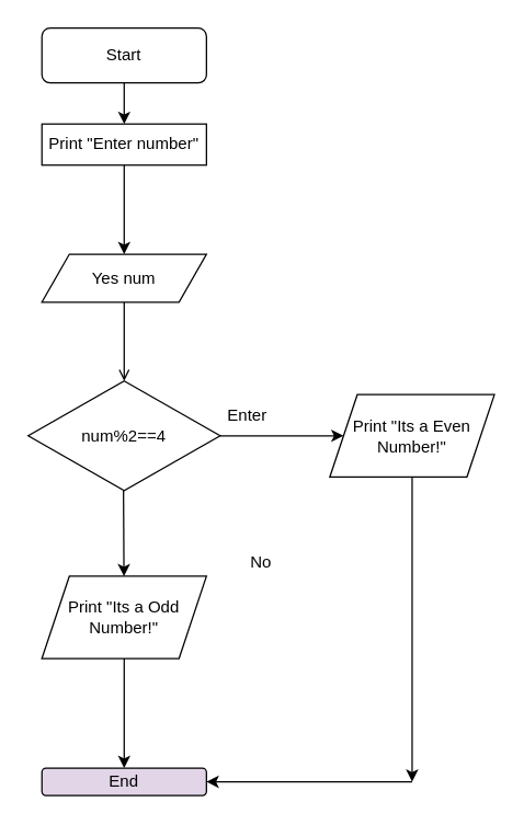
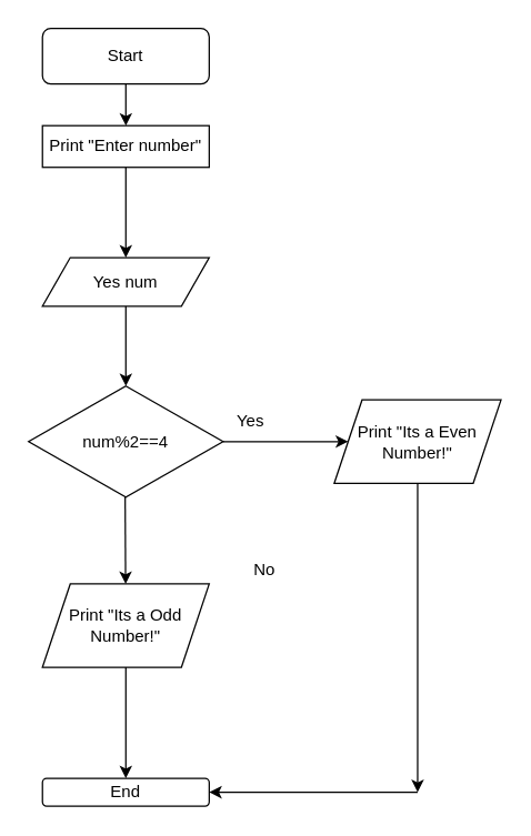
- <mxCell id="6" value="" style="edgeStyle=orthogonalEdgeStyle;rounded=0;orthogonalLoop=1;jettySize=auto;html=1;endArrow=open;" edge="1" parent="1" source="7" target="8"><mxGeometry relative="1" as="geometry" /></mxCell>
+ <mxCell id="6" value="" style="edgeStyle=orthogonalEdgeStyle;rounded=0;orthogonalLoop=1;jettySize=auto;html=1;" edge="1" parent="1" source="7" target="8"><mxGeometry relative="1" as="geometry" /></mxCell>
- <mxCell id="11" value="Enter" style="text;html=1;strokeColor=none;fillColor=none;align=center;verticalAlign=middle;whiteSpace=wrap;rounded=0;" vertex="1" parent="1"><mxGeometry x="150" y="287.5" width="60" height="30" as="geometry" /></mxCell>
+ <mxCell id="11" value="Yes" style="text;html=1;strokeColor=none;fillColor=none;align=center;verticalAlign=middle;whiteSpace=wrap;rounded=0;" vertex="1" parent="1"><mxGeometry x="150" y="287.5" width="60" height="30" as="geometry" /></mxCell>
- <mxCell id="16" value="End" style="rounded=1;whiteSpace=wrap;html=1;fillColor=#e1d5e7;" vertex="1" parent="1"><mxGeometry x="30" y="560" width="120" height="20" as="geometry" /></mxCell>
+ <mxCell id="16" value="End" style="rounded=1;whiteSpace=wrap;html=1;" vertex="1" parent="1"><mxGeometry x="30" y="560" width="120" height="20" as="geometry" /></mxCell>
